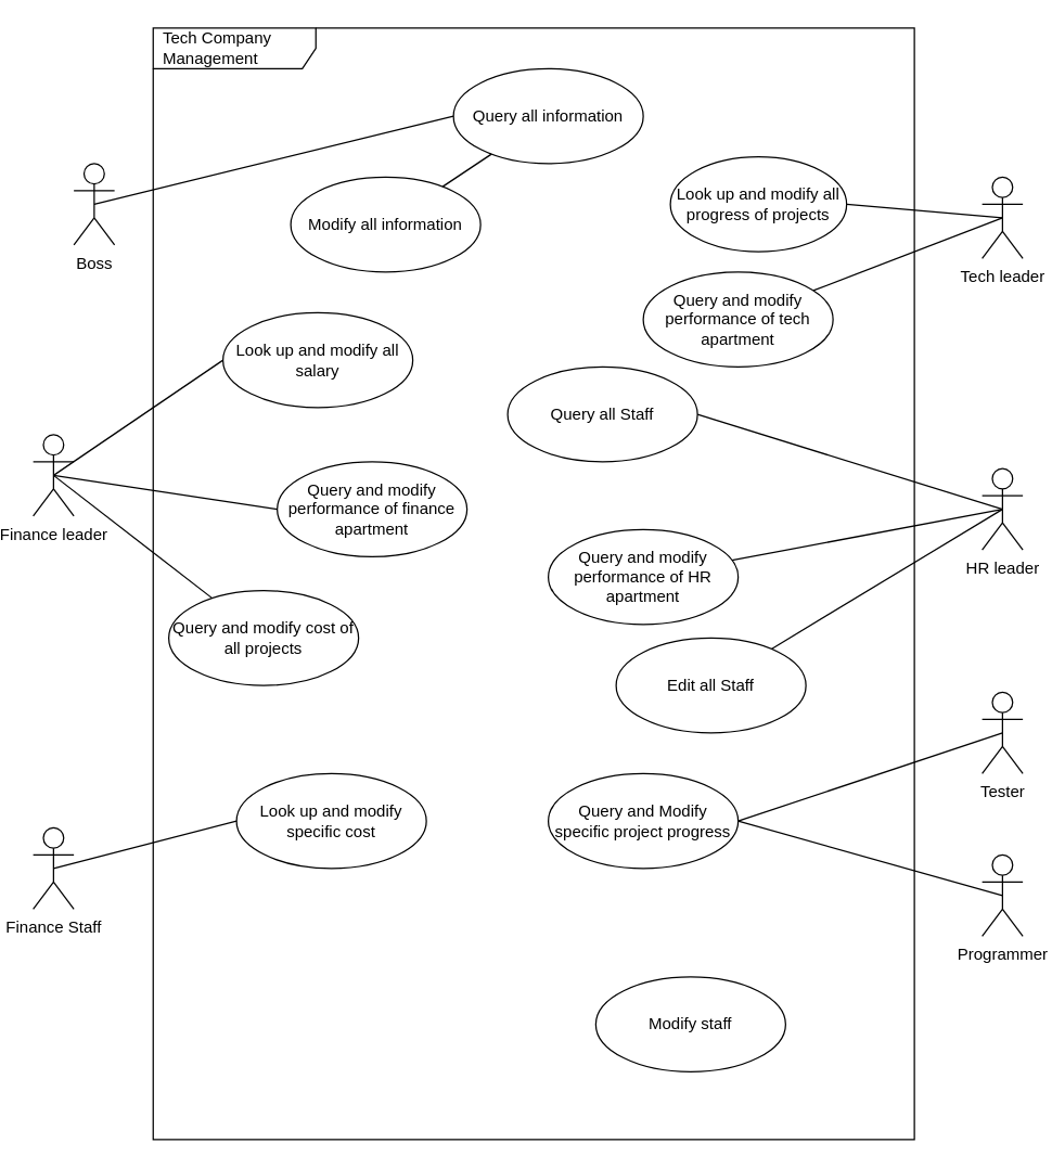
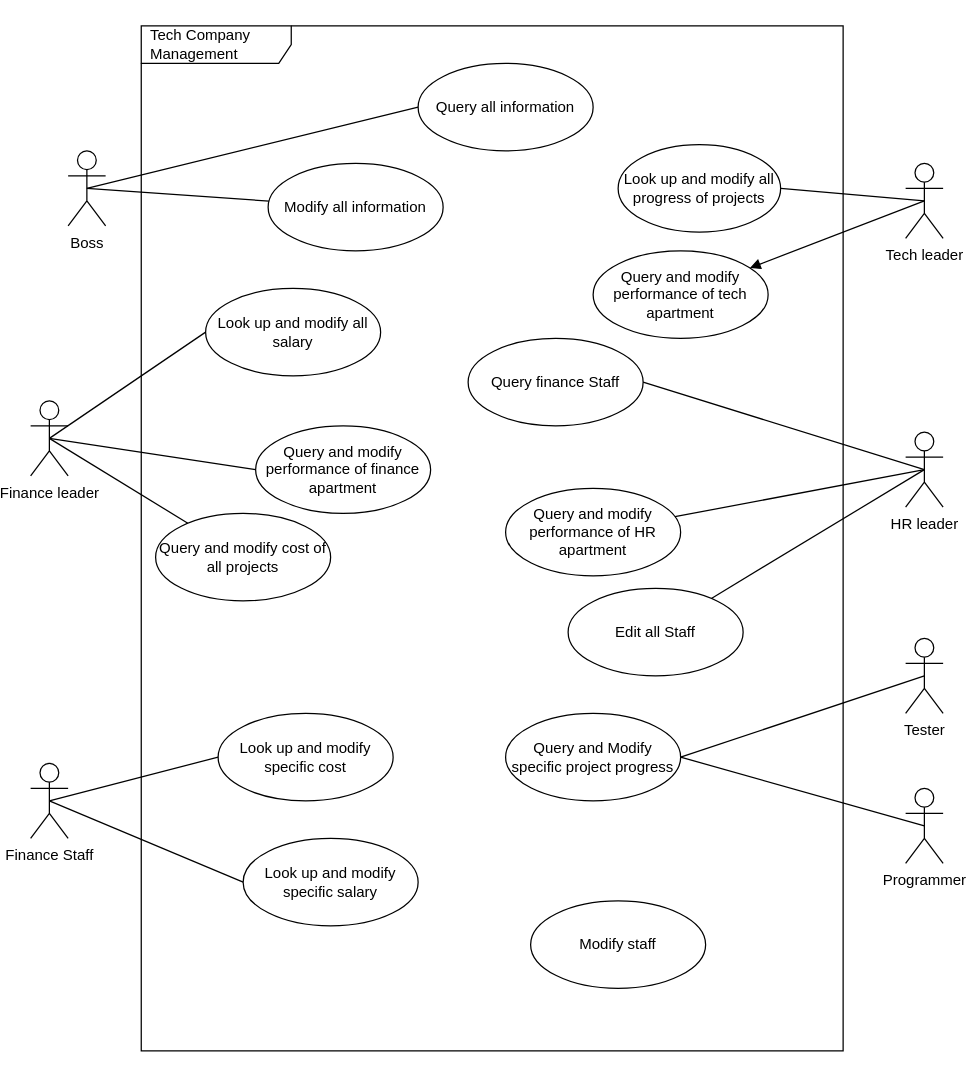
- <mxCell id="30" value="" style="edgeStyle=none;html=1;endArrow=none;verticalAlign=bottom;rounded=0;" edge="1" parent="1" source="27" target="8"><mxGeometry width="160" relative="1" as="geometry"><mxPoint x="235" y="150" as="sourcePoint" /><mxPoint x="100" y="215" as="targetPoint" /></mxGeometry></mxCell>
+ <mxCell id="30" value="" style="edgeStyle=none;html=1;endArrow=none;verticalAlign=bottom;rounded=0;entryX=0.5;entryY=0.5;entryDx=0;entryDy=0;entryPerimeter=0;" edge="1" parent="1" source="27" target="3"><mxGeometry width="160" relative="1" as="geometry"><mxPoint x="235" y="150" as="sourcePoint" /><mxPoint x="100" y="215" as="targetPoint" /></mxGeometry></mxCell>
- <mxCell id="12" value="" style="edgeStyle=none;html=1;endArrow=none;verticalAlign=bottom;rounded=0;exitX=0.5;exitY=0.5;exitDx=0;exitDy=0;exitPerimeter=0;" parent="1" source="5" target="11" edge="1"><mxGeometry width="160" relative="1" as="geometry"><mxPoint x="279.497" y="369.749" as="sourcePoint" /><mxPoint x="340.503" y="400.251" as="targetPoint" /></mxGeometry></mxCell>
+ <mxCell id="12" value="" style="edgeStyle=none;html=1;endArrow=block;verticalAlign=bottom;rounded=0;exitX=0.5;exitY=0.5;exitDx=0;exitDy=0;exitPerimeter=0;" parent="1" source="5" target="11" edge="1"><mxGeometry width="160" relative="1" as="geometry"><mxPoint x="279.497" y="369.749" as="sourcePoint" /><mxPoint x="340.503" y="400.251" as="targetPoint" /></mxGeometry></mxCell>
- <mxCell id="14" value="Query all Staff" style="ellipse;whiteSpace=wrap;html=1;" parent="1" vertex="1"><mxGeometry x="370" y="270" width="140" height="70" as="geometry" /></mxCell>
+ <mxCell id="14" value="Query finance Staff" style="ellipse;whiteSpace=wrap;html=1;" parent="1" vertex="1"><mxGeometry x="370" y="270" width="140" height="70" as="geometry" /></mxCell>
- <mxCell id="4" value="Query and modify cost of all projects" style="ellipse;whiteSpace=wrap;html=1;" parent="1" vertex="1"><mxGeometry x="120" y="435" width="140" height="70" as="geometry" /></mxCell>
+ <mxCell id="4" value="Query and modify cost of all projects" style="ellipse;whiteSpace=wrap;html=1;" parent="1" vertex="1"><mxGeometry x="120" y="410" width="140" height="70" as="geometry" /></mxCell>
+ <mxCell id="33" value="" style="edgeStyle=none;html=1;endArrow=none;verticalAlign=bottom;rounded=0;entryX=0;entryY=0.5;entryDx=0;entryDy=0;exitX=0.5;exitY=0.5;exitDx=0;exitDy=0;exitPerimeter=0;" edge="1" parent="1" source="19" target="31"><mxGeometry width="160" relative="1" as="geometry"><mxPoint x="20" y="795" as="sourcePoint" /><mxPoint x="185" y="700" as="targetPoint" /></mxGeometry></mxCell>
+ <mxCell id="31" value="Look up and modify specific salary" style="ellipse;whiteSpace=wrap;html=1;" vertex="1" parent="1"><mxGeometry x="190" y="670" width="140" height="70" as="geometry" /></mxCell>
- <mxCell id="29" value="Modify staff" style="ellipse;whiteSpace=wrap;html=1;" vertex="1" parent="1"><mxGeometry x="435" y="720" width="140" height="70" as="geometry" /></mxCell>
+ <mxCell id="29" value="Modify staff" style="ellipse;whiteSpace=wrap;html=1;" vertex="1" parent="1"><mxGeometry x="420" y="720" width="140" height="70" as="geometry" /></mxCell>
